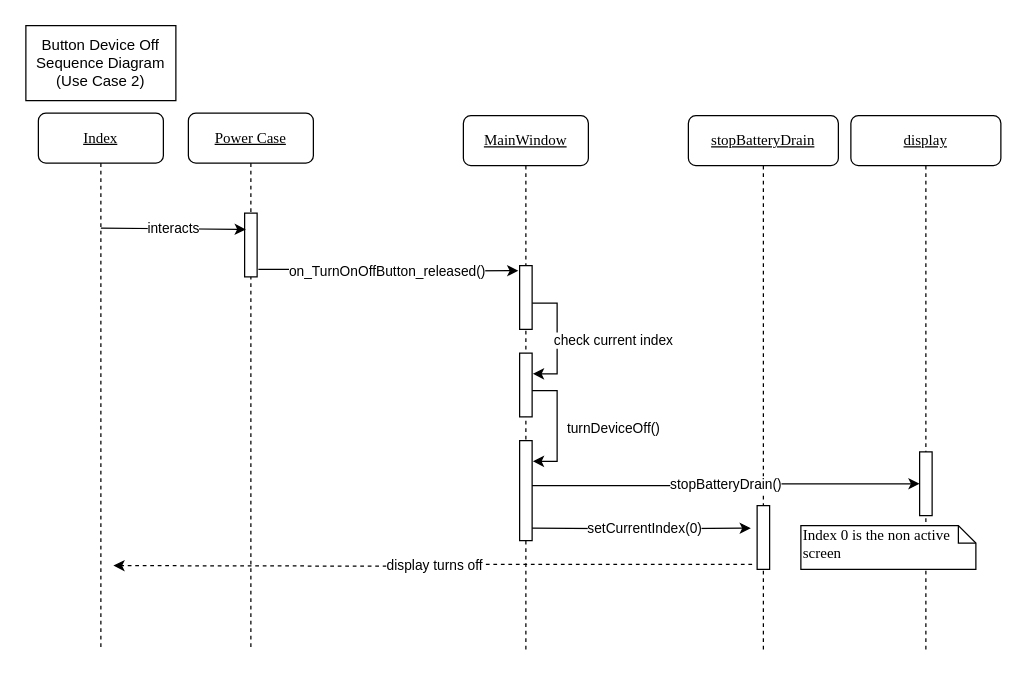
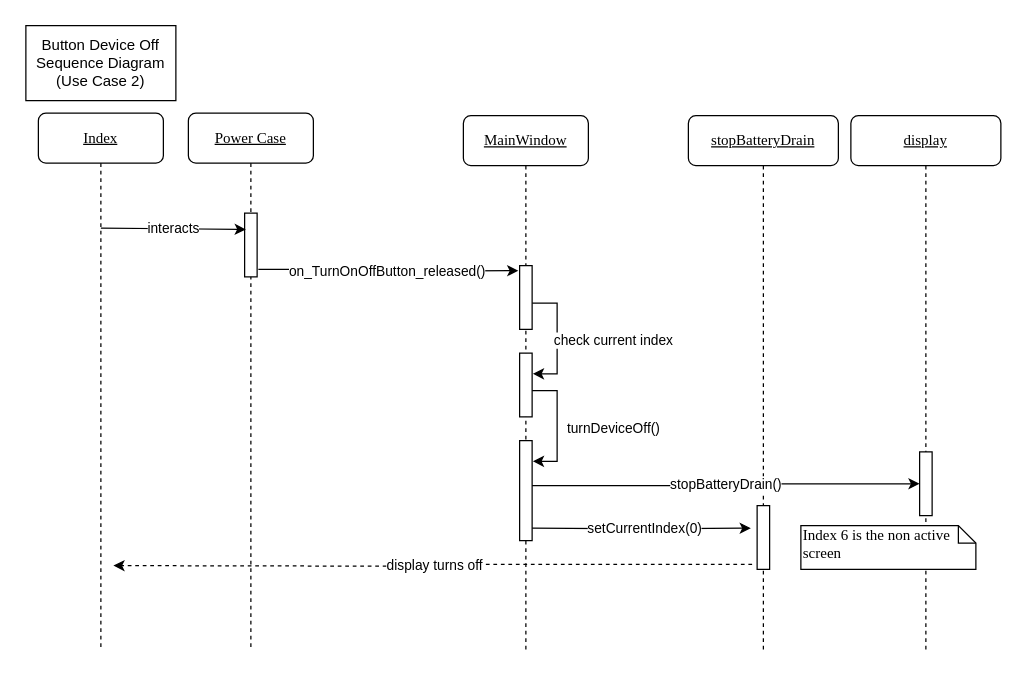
- <mxCell id="19" value="Index 0 is the non active screen" style="shape=note;whiteSpace=wrap;html=1;size=14;verticalAlign=top;align=left;spacingTop=-6;rounded=0;shadow=0;comic=0;labelBackgroundColor=none;strokeWidth=1;fontFamily=Verdana;fontSize=12;fillColor=default;strokeColor=default;fontColor=default;" parent="17" vertex="1"><mxGeometry x="-40" y="328" width="140" height="35" as="geometry" /></mxCell>
+ <mxCell id="19" value="Index 6 is the non active screen" style="shape=note;whiteSpace=wrap;html=1;size=14;verticalAlign=top;align=left;spacingTop=-6;rounded=0;shadow=0;comic=0;labelBackgroundColor=none;strokeWidth=1;fontFamily=Verdana;fontSize=12;fillColor=default;strokeColor=default;fontColor=default;" parent="17" vertex="1"><mxGeometry x="-40" y="328" width="140" height="35" as="geometry" /></mxCell>
